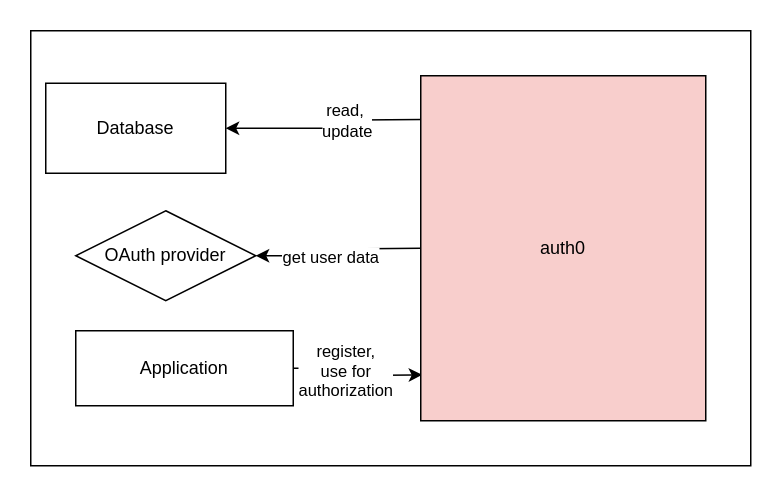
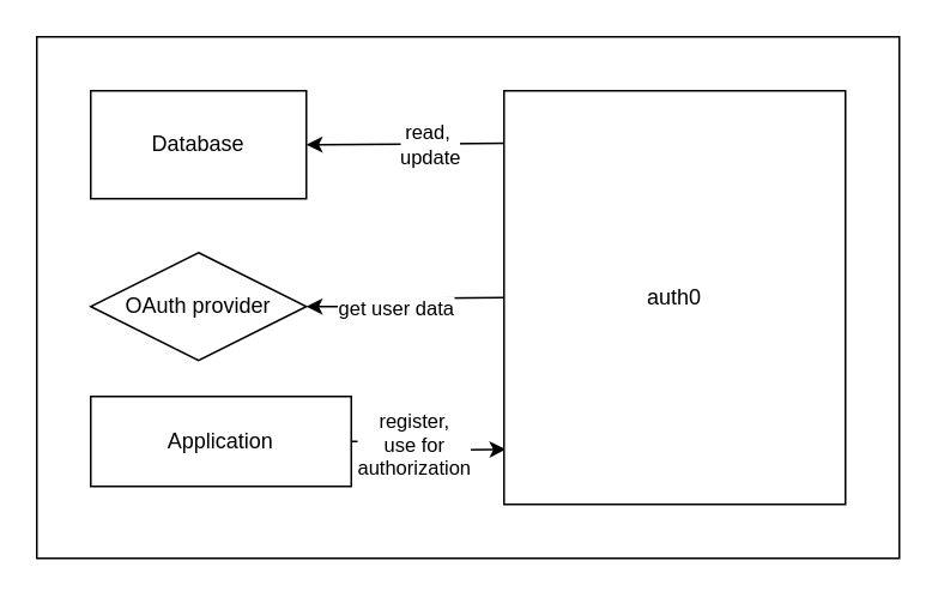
- <mxCell id="7" value="Database" style="rounded=0;whiteSpace=wrap;html=1;" vertex="1" parent="1"><mxGeometry x="30" y="55" width="120" height="60" as="geometry" /></mxCell>
+ <mxCell id="7" value="Database" style="rounded=0;whiteSpace=wrap;html=1;" vertex="1" parent="1"><mxGeometry x="50" y="50" width="120" height="60" as="geometry" /></mxCell>
- <mxCell id="12" value="auth0" style="rounded=0;whiteSpace=wrap;html=1;fillColor=#f8cecc;" vertex="1" parent="1"><mxGeometry x="280" y="50" width="190" height="230" as="geometry" /></mxCell>
+ <mxCell id="12" value="auth0" style="rounded=0;whiteSpace=wrap;html=1;" vertex="1" parent="1"><mxGeometry x="280" y="50" width="190" height="230" as="geometry" /></mxCell>
